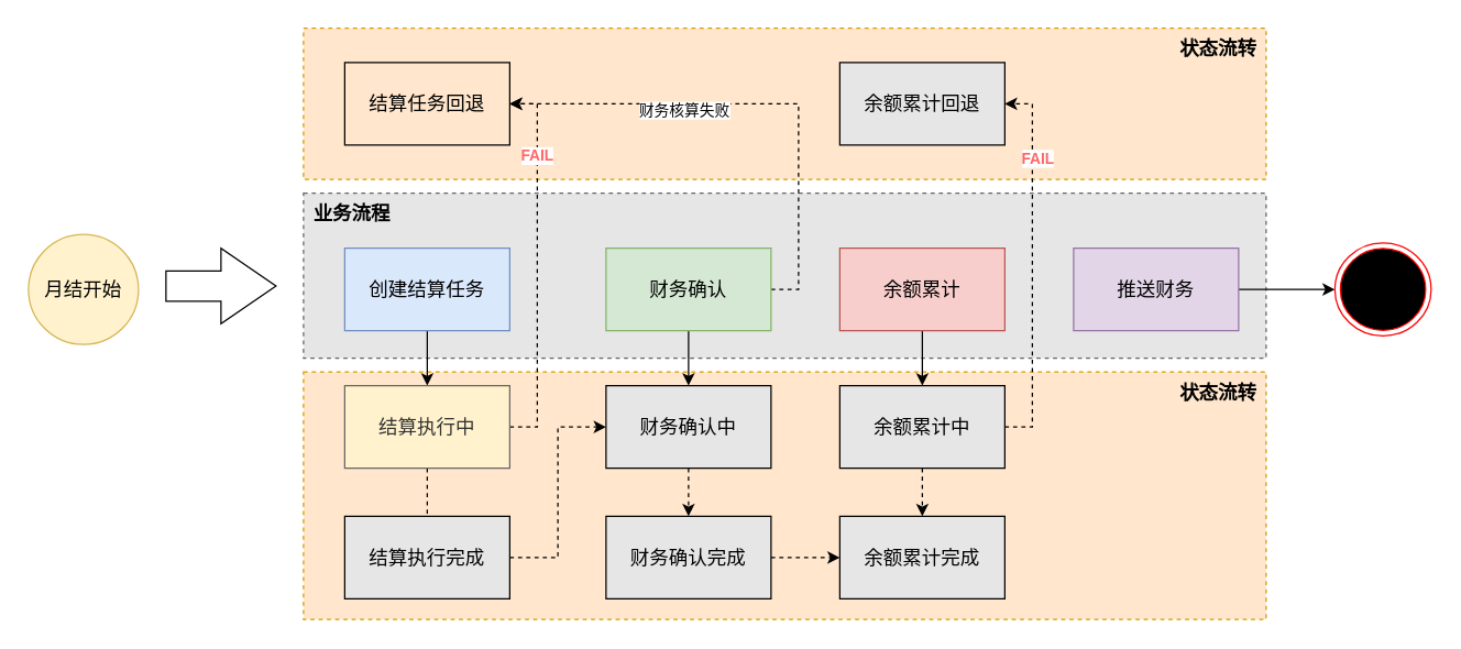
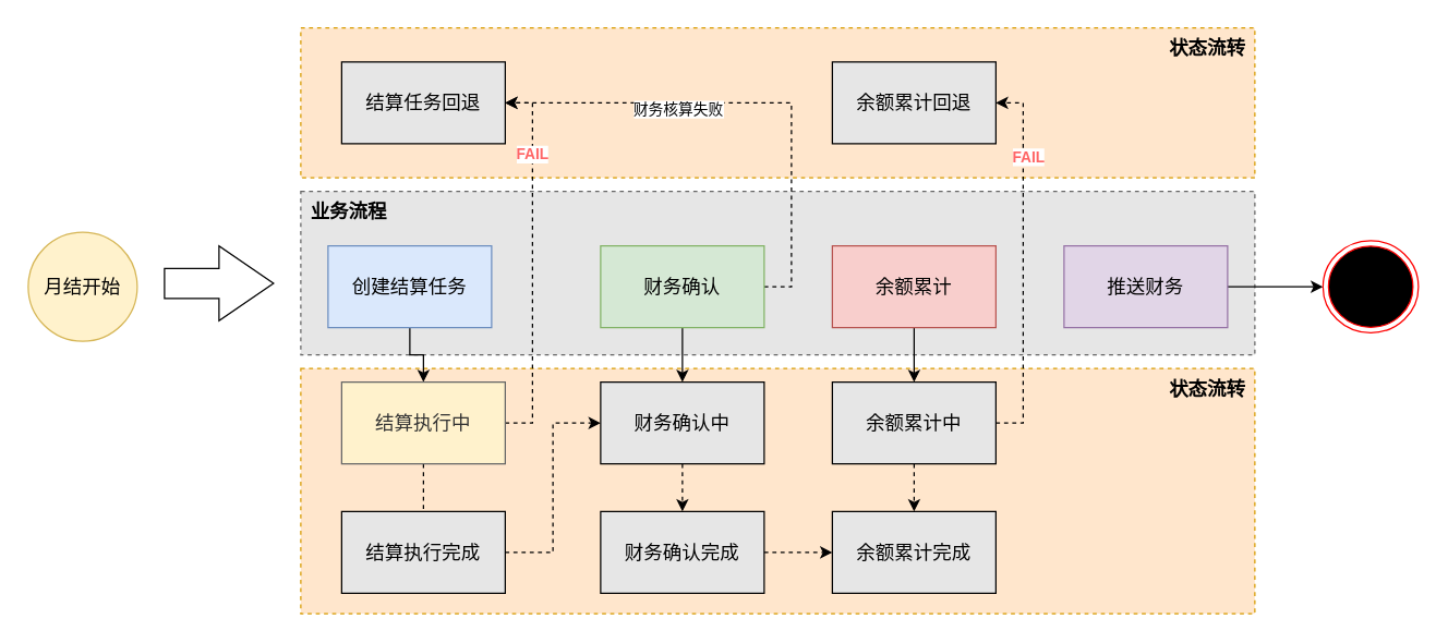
- <mxCell id="31" value="&lt;font style=&quot;font-size: 14px;&quot;&gt;结算任务回退&lt;/font&gt;" style="rounded=0;whiteSpace=wrap;html=1;fillColor=#ffe6cc;" vertex="1" parent="1"><mxGeometry x="250" y="45" width="120" height="60" as="geometry" /></mxCell>
+ <mxCell id="31" value="&lt;font style=&quot;font-size: 14px;&quot;&gt;结算任务回退&lt;/font&gt;" style="rounded=0;whiteSpace=wrap;html=1;fillColor=#E6E6E6;" vertex="1" parent="1"><mxGeometry x="250" y="45" width="120" height="60" as="geometry" /></mxCell>
- <mxCell id="7" value="&lt;font style=&quot;font-size: 14px;&quot;&gt;创建结算任务&lt;/font&gt;" style="rounded=0;whiteSpace=wrap;html=1;fillColor=#dae8fc;strokeColor=#6c8ebf;" vertex="1" parent="1"><mxGeometry x="250" y="180" width="120" height="60" as="geometry" /></mxCell>
+ <mxCell id="7" value="&lt;font style=&quot;font-size: 14px;&quot;&gt;创建结算任务&lt;/font&gt;" style="rounded=0;whiteSpace=wrap;html=1;fillColor=#dae8fc;strokeColor=#6c8ebf;" vertex="1" parent="1"><mxGeometry x="240" y="180" width="120" height="60" as="geometry" /></mxCell>
